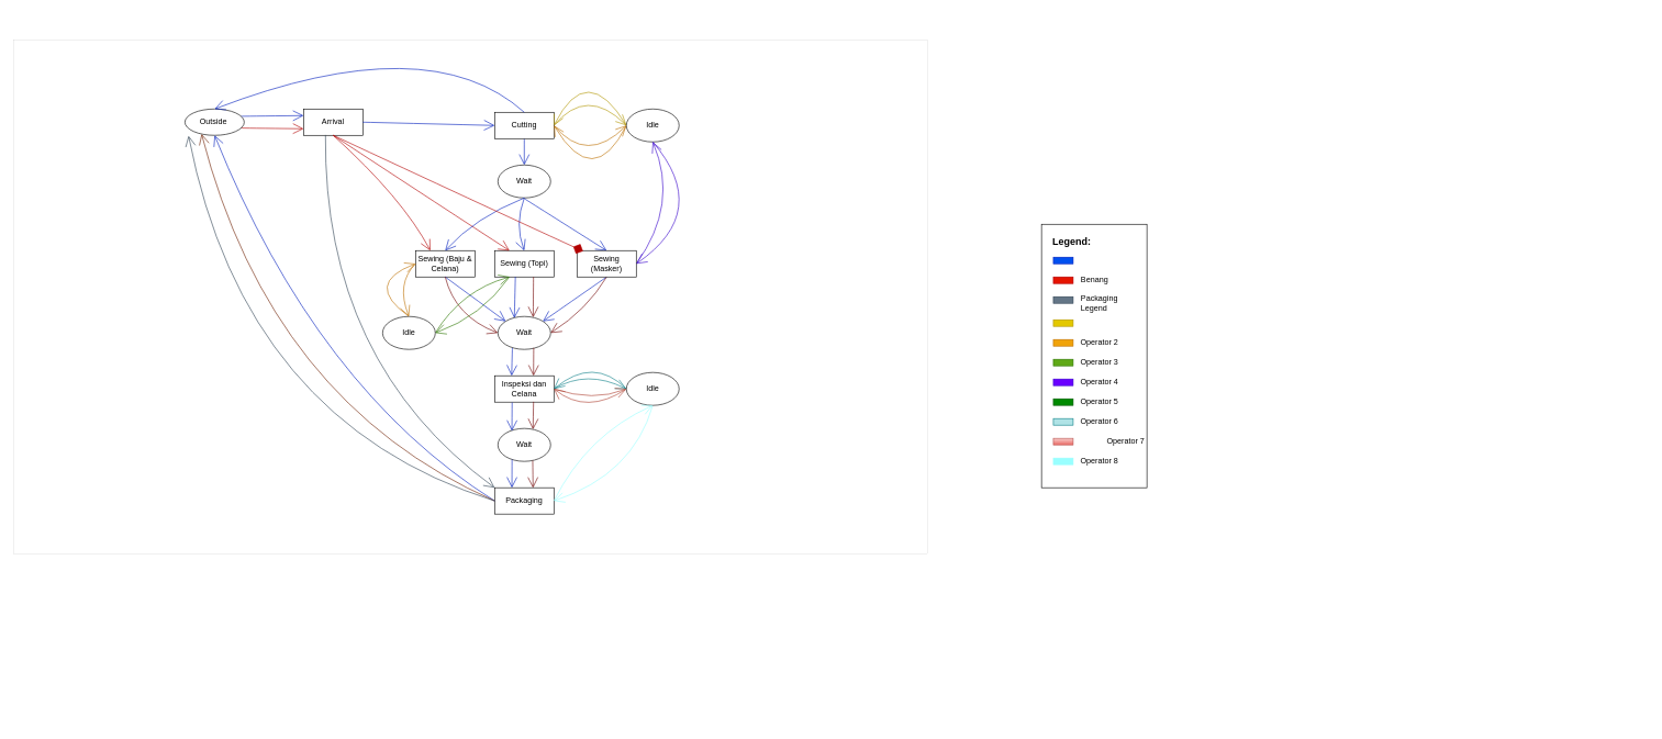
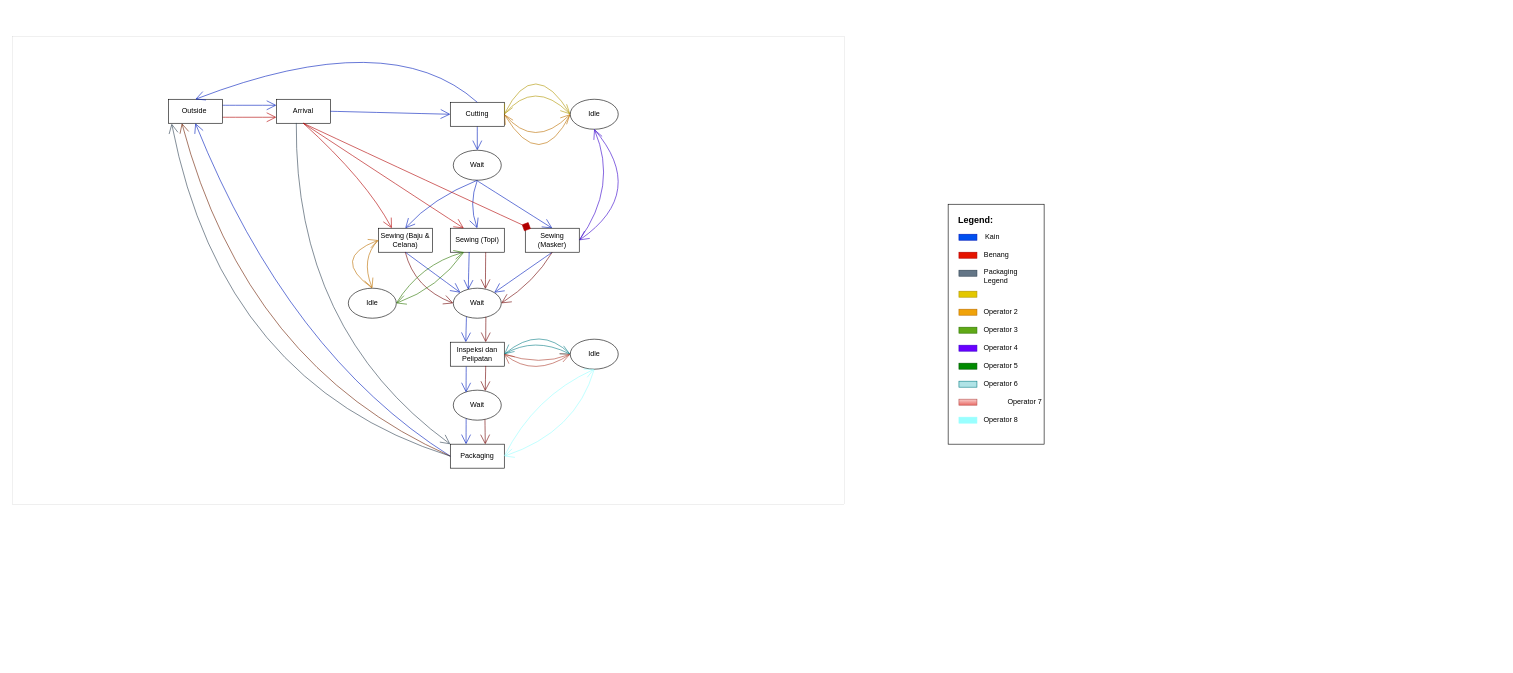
- <mxCell id="64" value="Outside&amp;nbsp;" style="ellipse;whiteSpace=wrap;html=1;hachureGap=4;pointerEvents=0;" vertex="1" parent="27"><mxGeometry x="260" y="125" width="90" height="40" as="geometry" /></mxCell>
+ <mxCell id="64" value="Outside&amp;nbsp;" style="rounded=0;whiteSpace=wrap;html=1;hachureGap=4;pointerEvents=0;" vertex="1" parent="27"><mxGeometry x="260" y="125" width="90" height="40" as="geometry" /></mxCell>
+ <mxCell id="5" value="Kain" style="text;html=1;strokeColor=none;fillColor=none;align=left;verticalAlign=middle;whiteSpace=wrap;rounded=0;hachureGap=4;pointerEvents=0;" vertex="1" parent="2"><mxGeometry x="42" y="75" width="40" height="20" as="geometry" /></mxCell>
- <mxCell id="39" value="Inspeksi dan Celana" style="rounded=0;whiteSpace=wrap;html=1;hachureGap=4;pointerEvents=0;" vertex="1" parent="27"><mxGeometry x="730" y="530" width="90" height="40" as="geometry" /></mxCell>
+ <mxCell id="39" value="Inspeksi dan Pelipatan" style="rounded=0;whiteSpace=wrap;html=1;hachureGap=4;pointerEvents=0;" vertex="1" parent="27"><mxGeometry x="730" y="530" width="90" height="40" as="geometry" /></mxCell>
